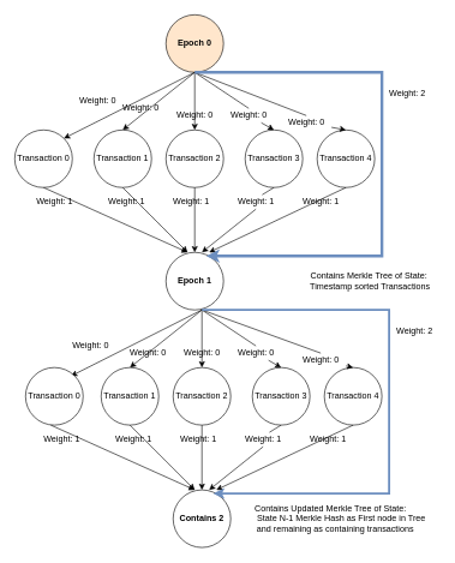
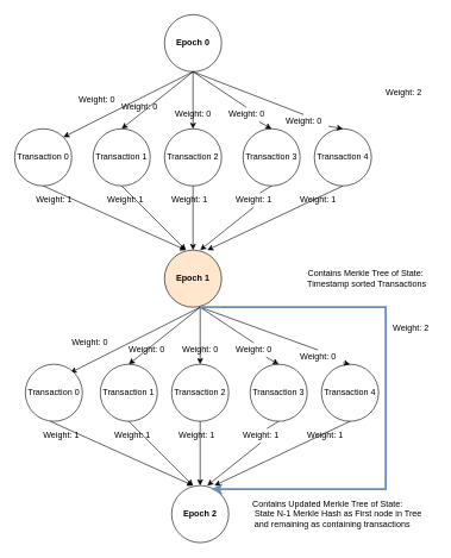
- <mxCell id="2" value="&lt;b&gt;Epoch 0&lt;/b&gt;" style="ellipse;whiteSpace=wrap;html=1;aspect=fixed;fillColor=#ffe6cc;" vertex="1" parent="1"><mxGeometry x="230" y="20" width="80" height="80" as="geometry" /></mxCell>
+ <mxCell id="2" value="&lt;b&gt;Epoch 0&lt;/b&gt;" style="ellipse;whiteSpace=wrap;html=1;aspect=fixed;" vertex="1" parent="1"><mxGeometry x="230" y="20" width="80" height="80" as="geometry" /></mxCell>
- <mxCell id="26" value="" style="endArrow=classic;html=1;rounded=0;exitX=0.5;exitY=1;exitDx=0;exitDy=0;entryX=0.7;entryY=0.063;entryDx=0;entryDy=0;entryPerimeter=0;fillColor=#dae8fc;strokeColor=#6c8ebf;strokeWidth=4;" edge="1" parent="1" source="2" target="8"><mxGeometry width="50" height="50" relative="1" as="geometry"><mxPoint x="100" y="470" as="sourcePoint" /><mxPoint x="370" y="350" as="targetPoint" /><Array as="points"><mxPoint x="530" y="100" /><mxPoint x="530" y="355" /></Array></mxGeometry></mxCell>
- <mxCell id="8" value="&lt;b&gt;Epoch 1&lt;br&gt;&lt;/b&gt;" style="ellipse;whiteSpace=wrap;html=1;aspect=fixed;" vertex="1" parent="1"><mxGeometry x="230" y="350" width="80" height="80" as="geometry" /></mxCell>
+ <mxCell id="8" value="&lt;b&gt;Epoch 1&lt;br&gt;&lt;/b&gt;" style="ellipse;whiteSpace=wrap;html=1;aspect=fixed;fillColor=#ffe6cc;" vertex="1" parent="1"><mxGeometry x="230" y="350" width="80" height="80" as="geometry" /></mxCell>
- <mxCell id="38" value="&lt;b&gt;Contains 2&lt;br&gt;&lt;/b&gt;" style="ellipse;whiteSpace=wrap;html=1;aspect=fixed;" vertex="1" parent="1"><mxGeometry x="240" y="680" width="80" height="80" as="geometry" /></mxCell>
+ <mxCell id="38" value="&lt;b&gt;Epoch 2&lt;br&gt;&lt;/b&gt;" style="ellipse;whiteSpace=wrap;html=1;aspect=fixed;" vertex="1" parent="1"><mxGeometry x="240" y="680" width="80" height="80" as="geometry" /></mxCell>
